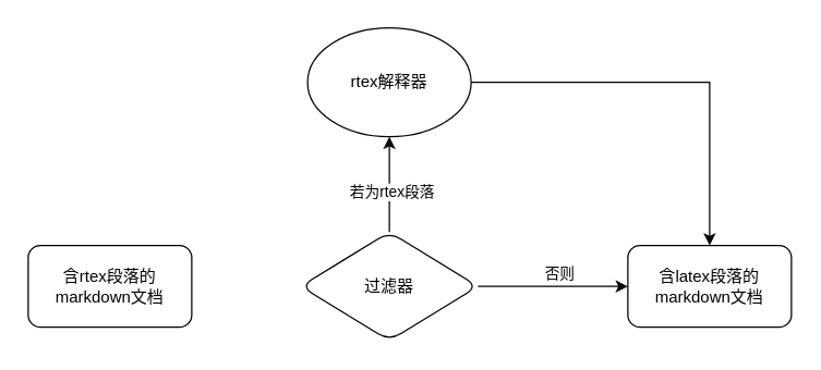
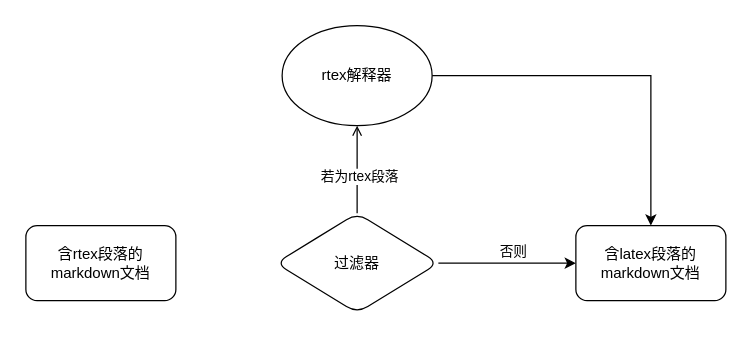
- <mxCell id="3" value="" style="edgeStyle=orthogonalEdgeStyle;rounded=0;orthogonalLoop=1;jettySize=auto;html=1;" edge="1" parent="1" source="7" target="9"><mxGeometry relative="1" as="geometry" /></mxCell>
+ <mxCell id="3" value="" style="edgeStyle=orthogonalEdgeStyle;rounded=0;orthogonalLoop=1;jettySize=auto;html=1;endArrow=open;" edge="1" parent="1" source="7" target="9"><mxGeometry relative="1" as="geometry" /></mxCell>
